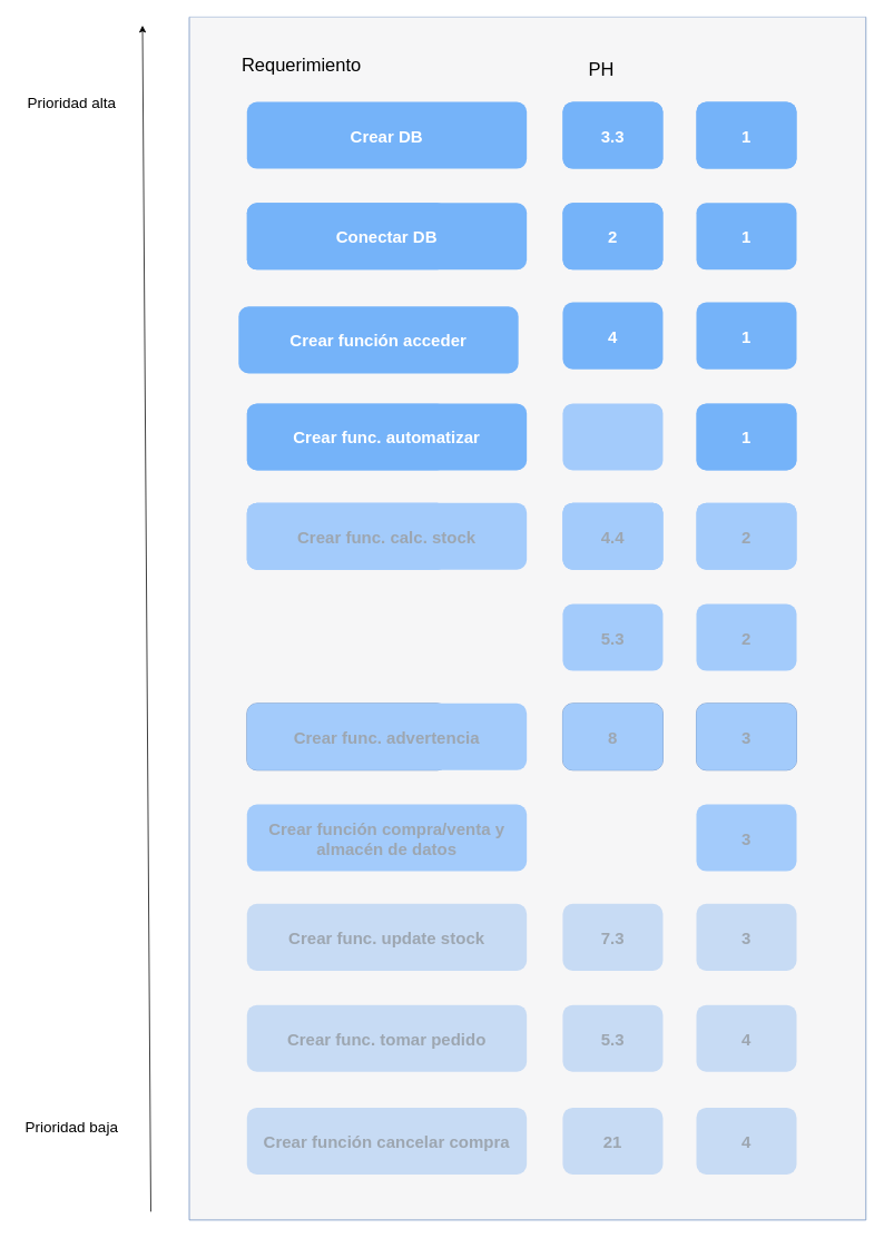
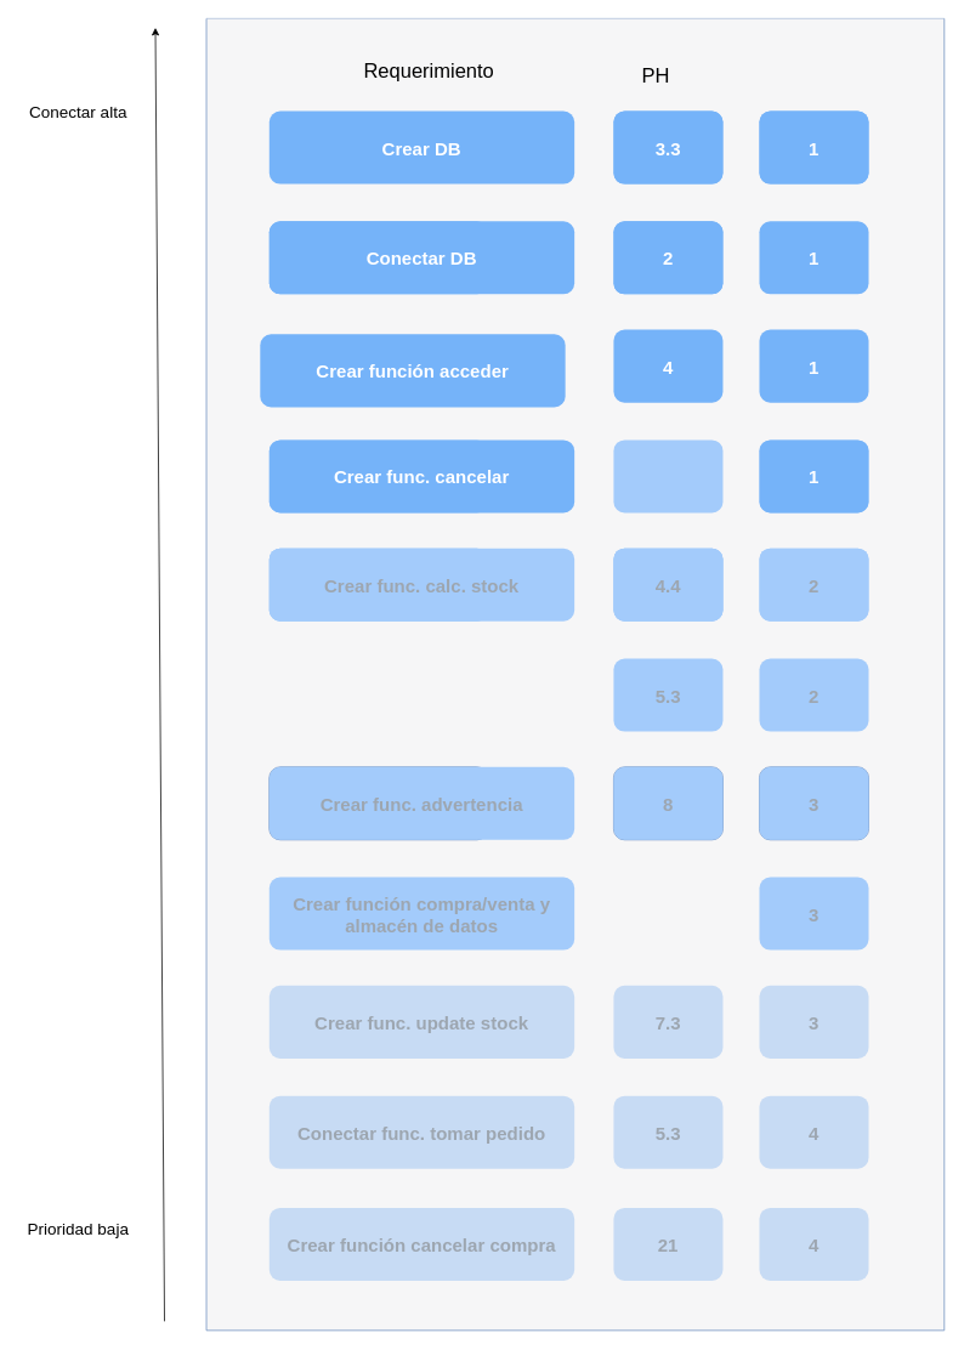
- <mxCell id="3" value="&lt;font style=&quot;font-size: 22px;&quot;&gt;Requerimiento&lt;/font&gt;" style="text;html=1;align=center;verticalAlign=middle;resizable=0;points=[];autosize=1;strokeColor=none;fillColor=none;" vertex="1" parent="2"><mxGeometry x="49" y="37.5" width="170" height="40" as="geometry" /></mxCell>
+ <mxCell id="3" value="&lt;font style=&quot;font-size: 22px;&quot;&gt;Requerimiento&lt;/font&gt;" style="text;html=1;align=center;verticalAlign=middle;resizable=0;points=[];autosize=1;strokeColor=none;fillColor=none;" vertex="1" parent="2"><mxGeometry x="159" y="37.5" width="170" height="40" as="geometry" /></mxCell>
- <mxCell id="51" value="&lt;font style=&quot;font-size: 18px;&quot;&gt;Prioridad alta&lt;/font&gt;" style="text;html=1;align=center;verticalAlign=middle;resizable=0;points=[];autosize=1;strokeColor=none;fillColor=none;" vertex="1" parent="1"><mxGeometry x="20" y="103" width="130" height="40" as="geometry" /></mxCell>
+ <mxCell id="51" value="&lt;font style=&quot;font-size: 18px;&quot;&gt;Conectar alta&lt;/font&gt;" style="text;html=1;align=center;verticalAlign=middle;resizable=0;points=[];autosize=1;strokeColor=none;fillColor=none;" vertex="1" parent="1"><mxGeometry x="20" y="103" width="130" height="40" as="geometry" /></mxCell>
- <mxCell id="40" value="Crear func. automatizar" style="rounded=1;whiteSpace=wrap;html=1;fillColor=#75B3F9;fontColor=#ffffff;strokeColor=none;gradientColor=none;fontSize=20;fontStyle=1;imageWidth=59;" vertex="1" parent="1"><mxGeometry x="295" y="482.5" width="335" height="80" as="geometry" /></mxCell>
+ <mxCell id="40" value="Crear func. cancelar" style="rounded=1;whiteSpace=wrap;html=1;fillColor=#75B3F9;fontColor=#ffffff;strokeColor=none;gradientColor=none;fontSize=20;fontStyle=1;imageWidth=59;" vertex="1" parent="1"><mxGeometry x="295" y="482.5" width="335" height="80" as="geometry" /></mxCell>
- <mxCell id="30" value="Crear func. tomar pedido" style="rounded=1;whiteSpace=wrap;html=1;fillColor=#C7DBF4;strokeColor=none;gradientColor=none;fontSize=20;fontStyle=1;fontColor=#9da6b0;imageWidth=59;" vertex="1" parent="1"><mxGeometry x="295" y="1202.5" width="335" height="80" as="geometry" /></mxCell>
+ <mxCell id="30" value="Conectar func. tomar pedido" style="rounded=1;whiteSpace=wrap;html=1;fillColor=#C7DBF4;strokeColor=none;gradientColor=none;fontSize=20;fontStyle=1;fontColor=#9da6b0;imageWidth=59;" vertex="1" parent="1"><mxGeometry x="295" y="1202.5" width="335" height="80" as="geometry" /></mxCell>
